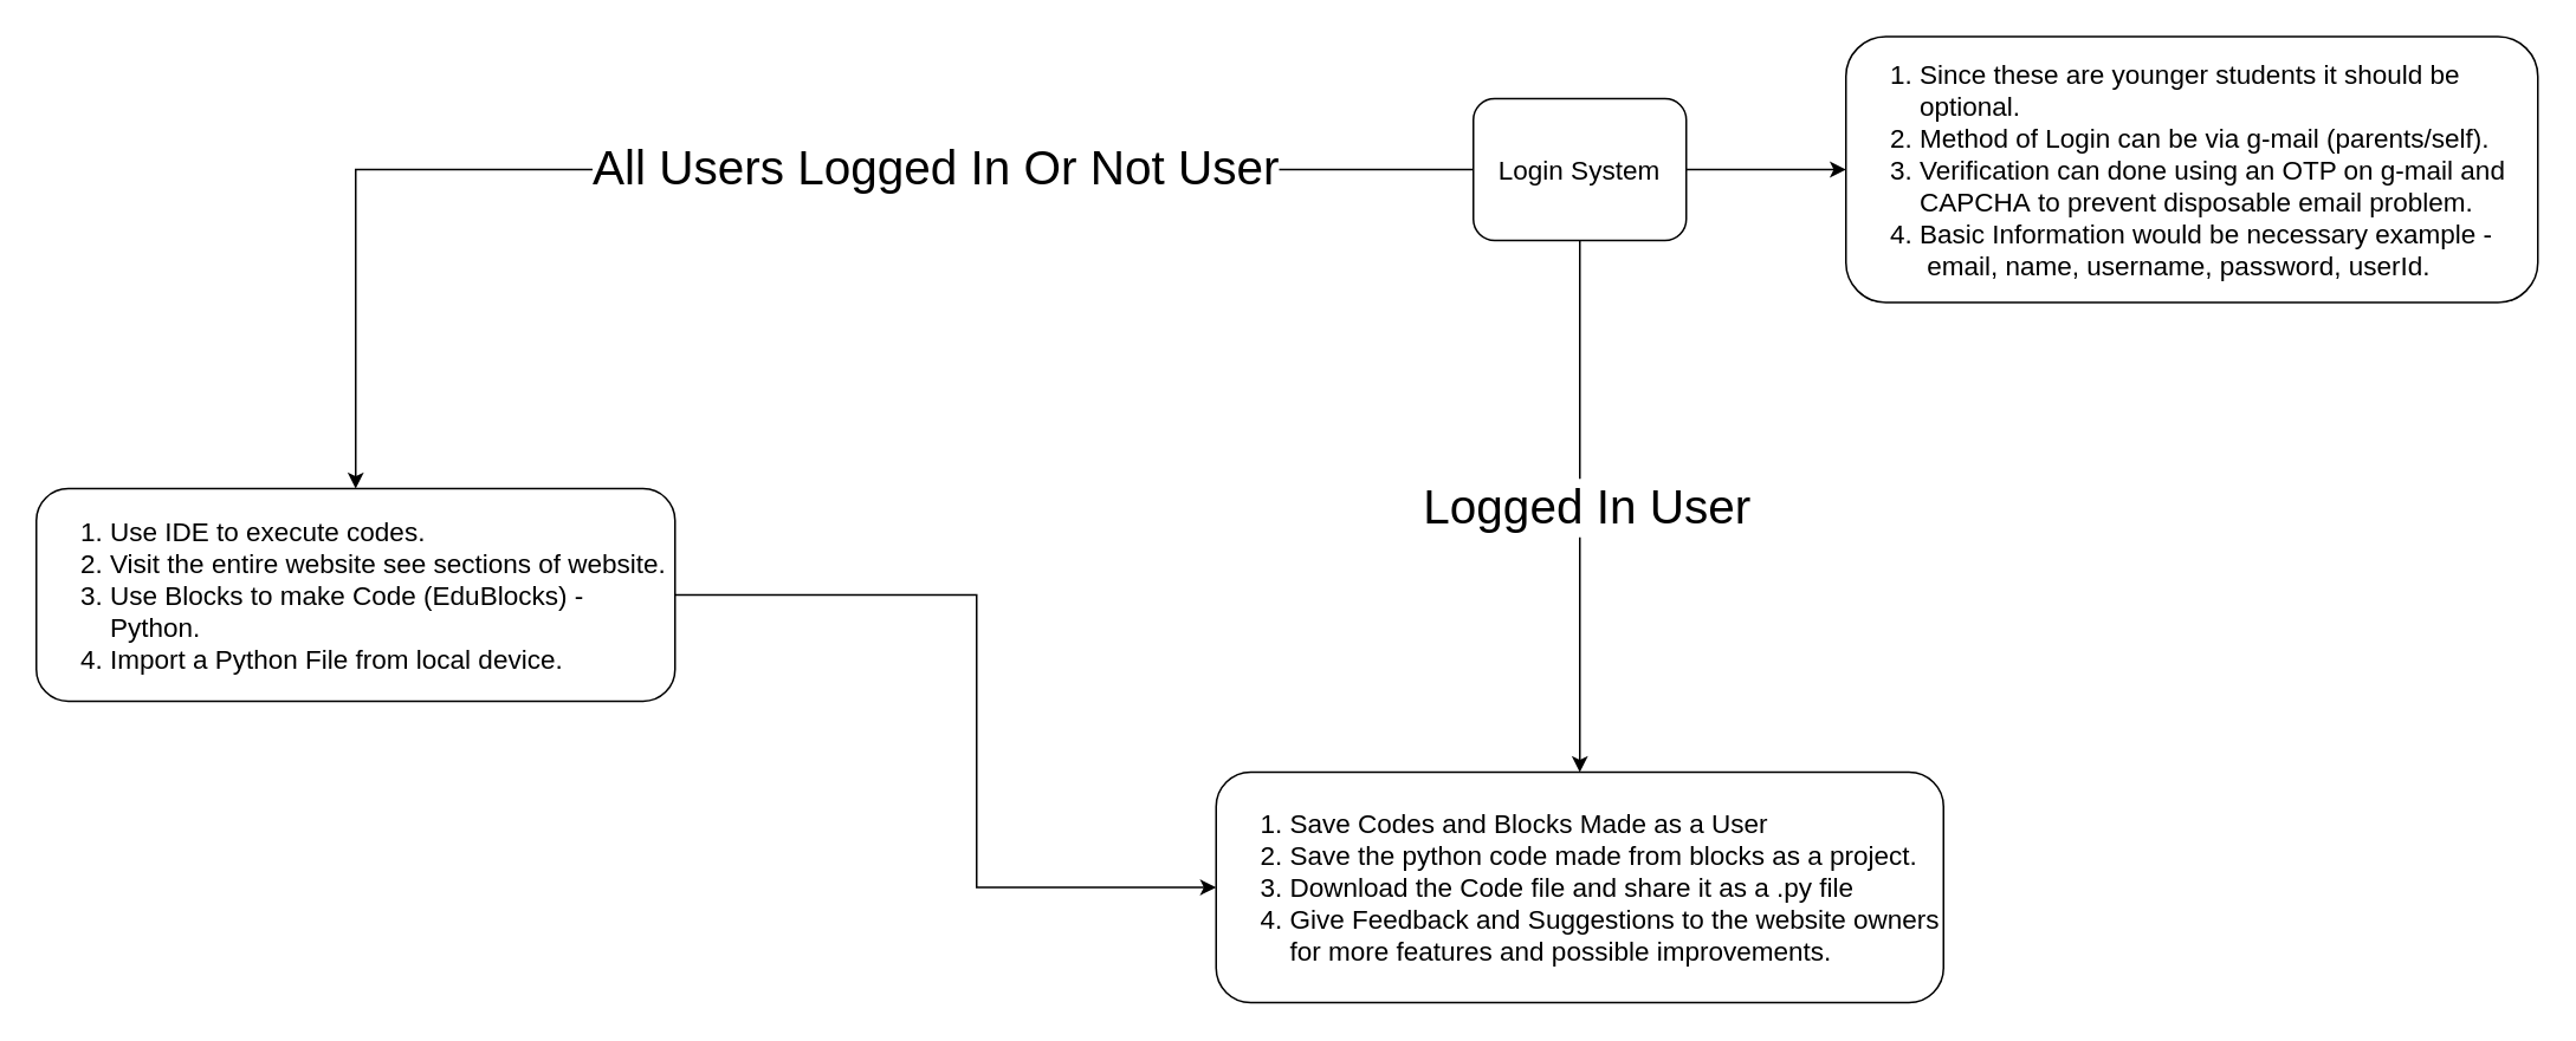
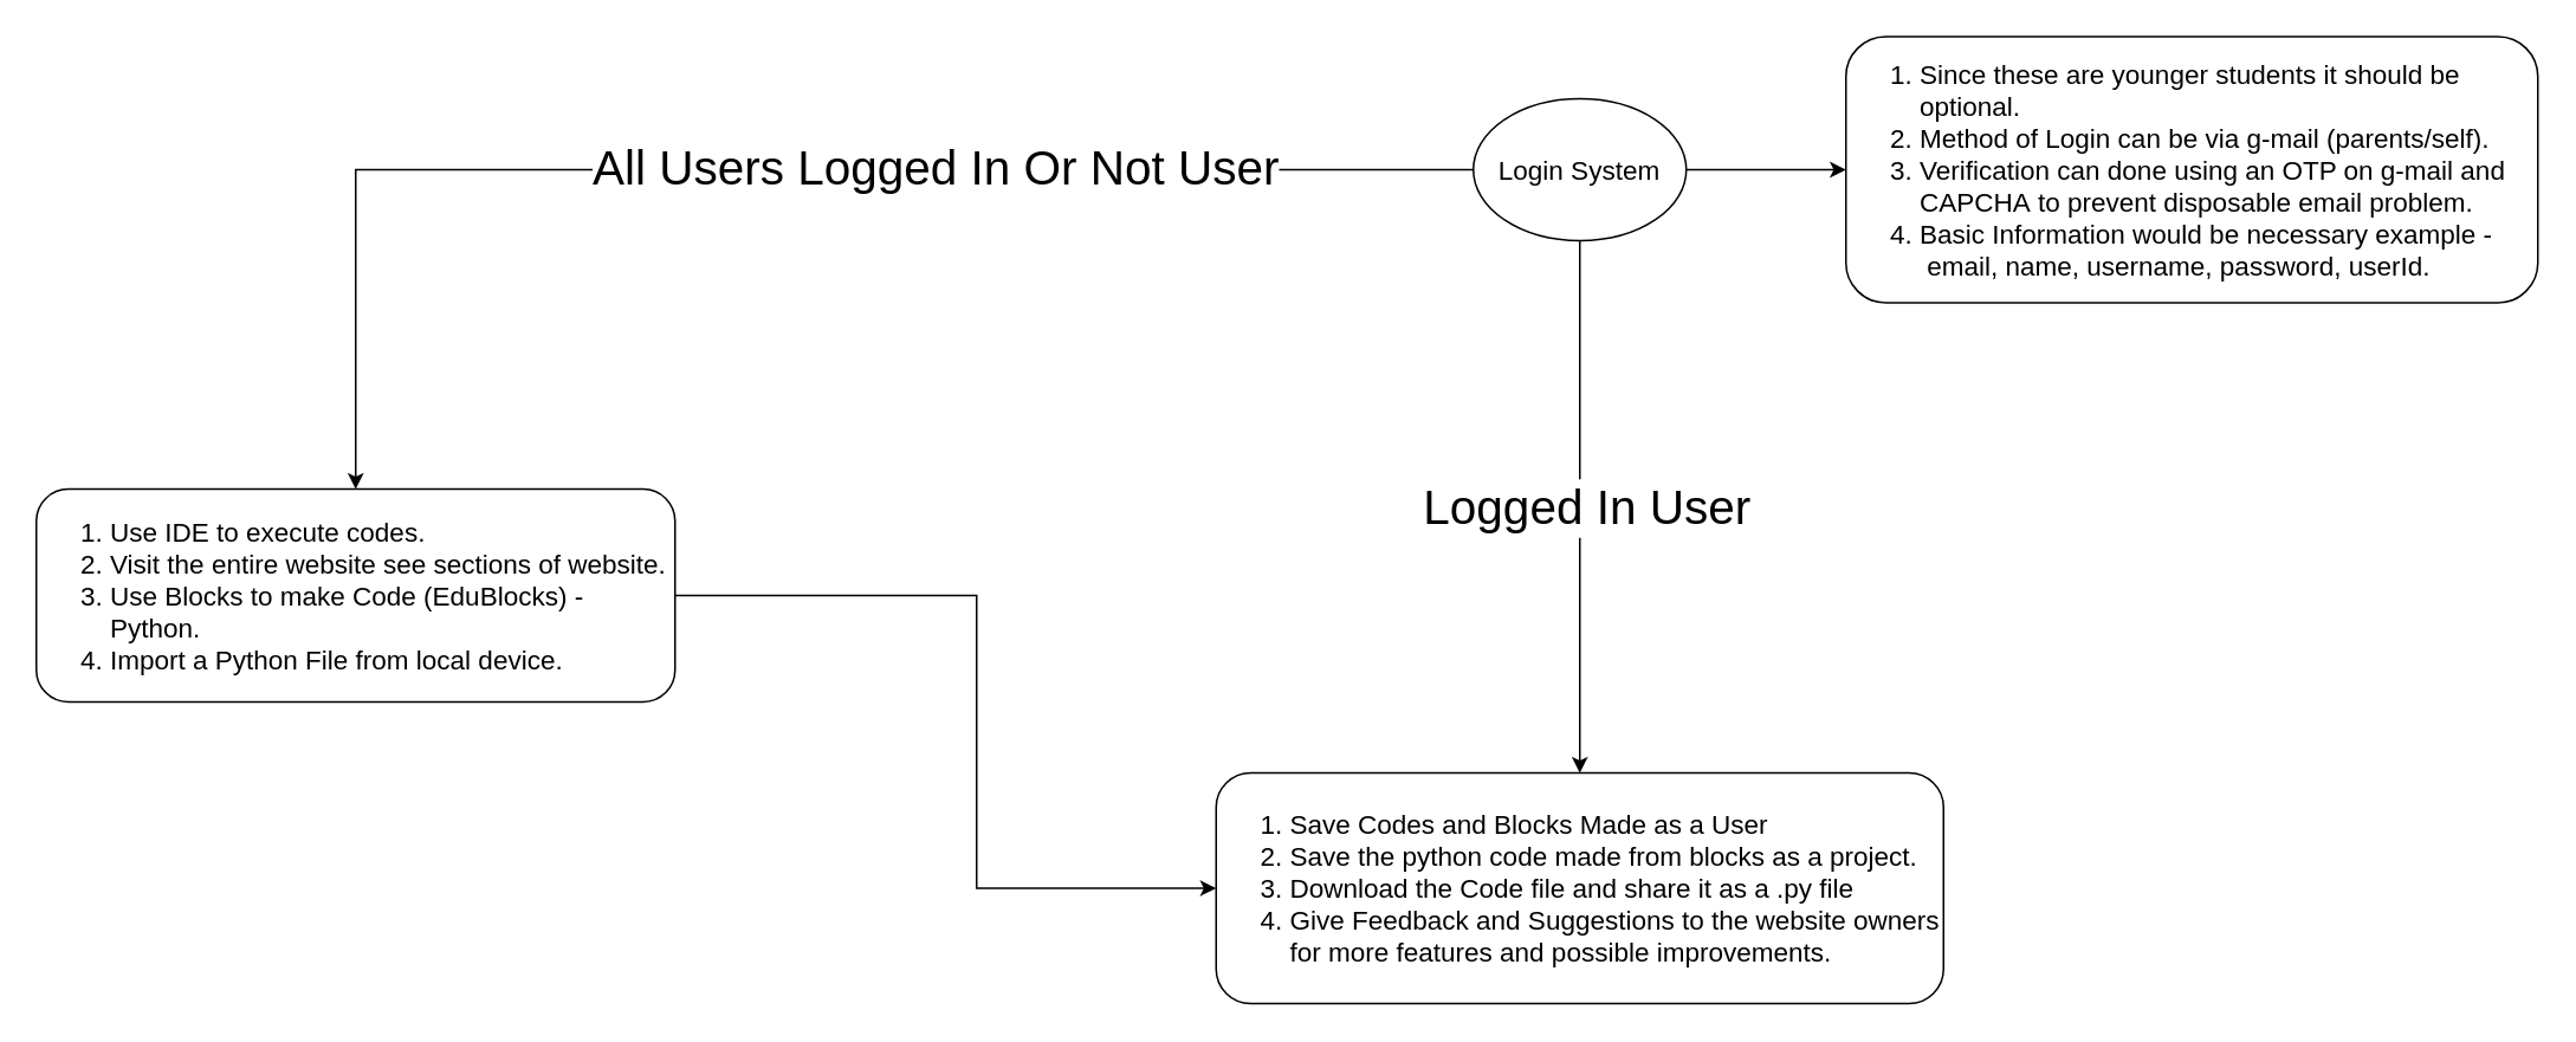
- <mxCell id="7" value="Login System" style="rounded=1;whiteSpace=wrap;html=1;fontSize=15;" vertex="1" parent="1"><mxGeometry x="830" y="55" width="120" height="80" as="geometry" /></mxCell>
+ <mxCell id="7" value="Login System" style="ellipse;whiteSpace=wrap;html=1;fontSize=15;" vertex="1" parent="1"><mxGeometry x="830" y="55" width="120" height="80" as="geometry" /></mxCell>
